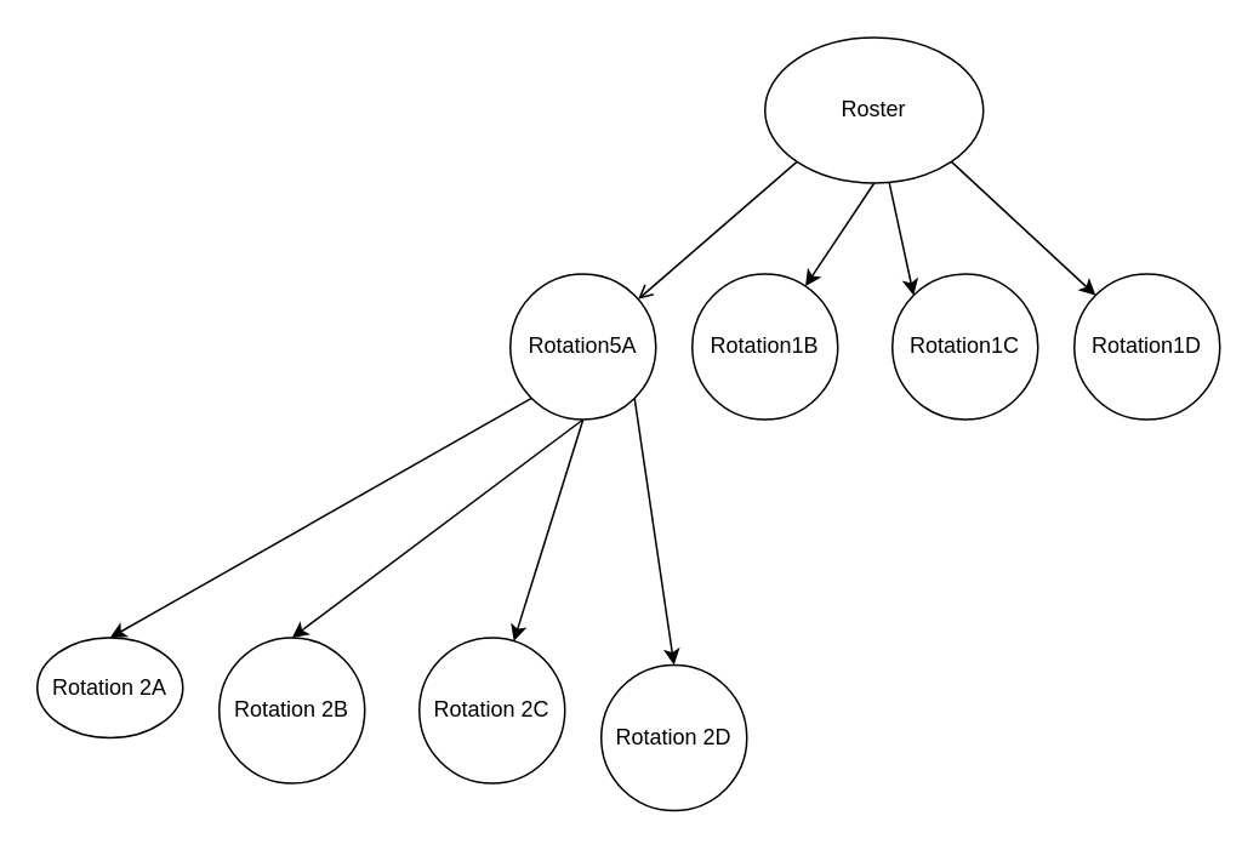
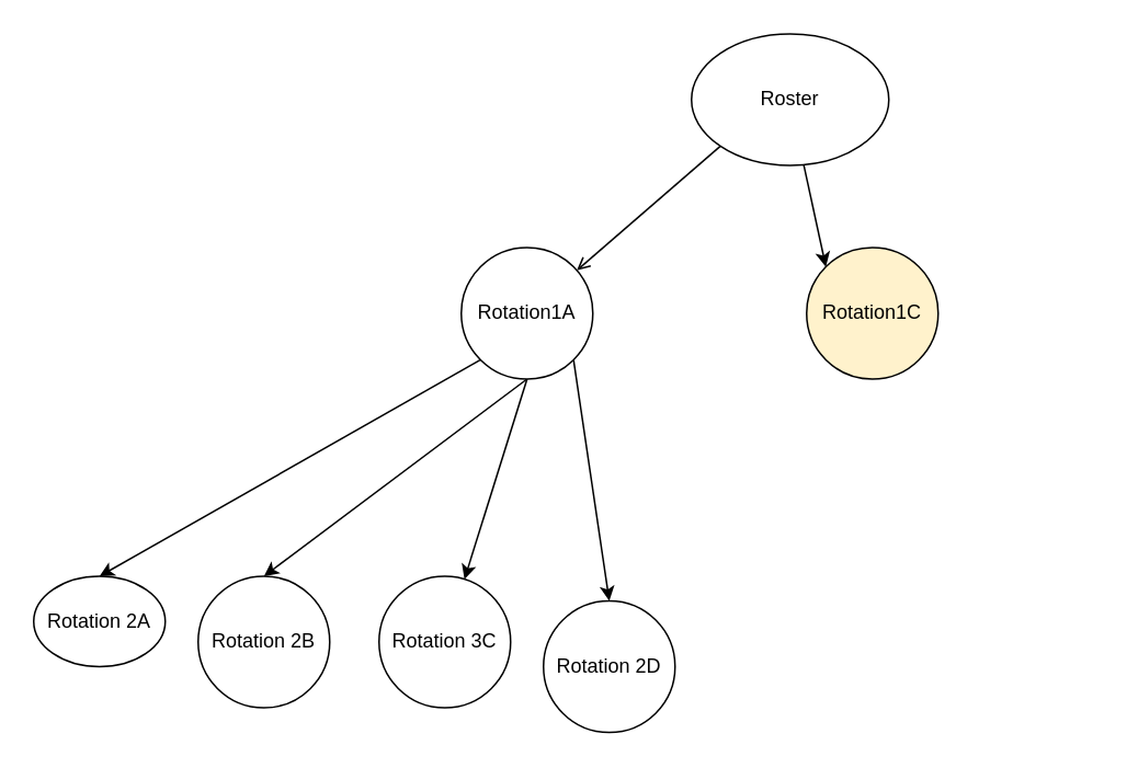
- <mxCell id="5" style="edgeStyle=none;html=1;exitX=1;exitY=1;exitDx=0;exitDy=0;entryX=0;entryY=0;entryDx=0;entryDy=0;" edge="1" parent="1" source="6" target="14"><mxGeometry relative="1" as="geometry" /></mxCell>
- <mxCell id="3" style="edgeStyle=none;html=1;exitX=0.5;exitY=1;exitDx=0;exitDy=0;" edge="1" parent="1" source="6" target="12"><mxGeometry relative="1" as="geometry" /></mxCell>
- <mxCell id="11" value="Rotation5A" style="ellipse;whiteSpace=wrap;html=1;" vertex="1" parent="1"><mxGeometry x="280" y="150" width="80" height="80" as="geometry" /></mxCell>
+ <mxCell id="11" value="Rotation1A" style="ellipse;whiteSpace=wrap;html=1;" vertex="1" parent="1"><mxGeometry x="280" y="150" width="80" height="80" as="geometry" /></mxCell>
- <mxCell id="12" value="Rotation1B" style="ellipse;whiteSpace=wrap;html=1;" vertex="1" parent="1"><mxGeometry x="380" y="150" width="80" height="80" as="geometry" /></mxCell>
- <mxCell id="13" value="Rotation1C" style="ellipse;whiteSpace=wrap;html=1;" vertex="1" parent="1"><mxGeometry x="490" y="150" width="80" height="80" as="geometry" /></mxCell>
+ <mxCell id="13" value="Rotation1C" style="ellipse;whiteSpace=wrap;html=1;fillColor=#fff2cc;" vertex="1" parent="1"><mxGeometry x="490" y="150" width="80" height="80" as="geometry" /></mxCell>
- <mxCell id="14" value="Rotation1D" style="ellipse;whiteSpace=wrap;html=1;" vertex="1" parent="1"><mxGeometry x="590" y="150" width="80" height="80" as="geometry" /></mxCell>
- <mxCell id="17" value="Rotation 2C" style="ellipse;whiteSpace=wrap;html=1;" vertex="1" parent="1"><mxGeometry x="230" y="350" width="80" height="80" as="geometry" /></mxCell>
+ <mxCell id="17" value="Rotation 3C" style="ellipse;whiteSpace=wrap;html=1;" vertex="1" parent="1"><mxGeometry x="230" y="350" width="80" height="80" as="geometry" /></mxCell>
